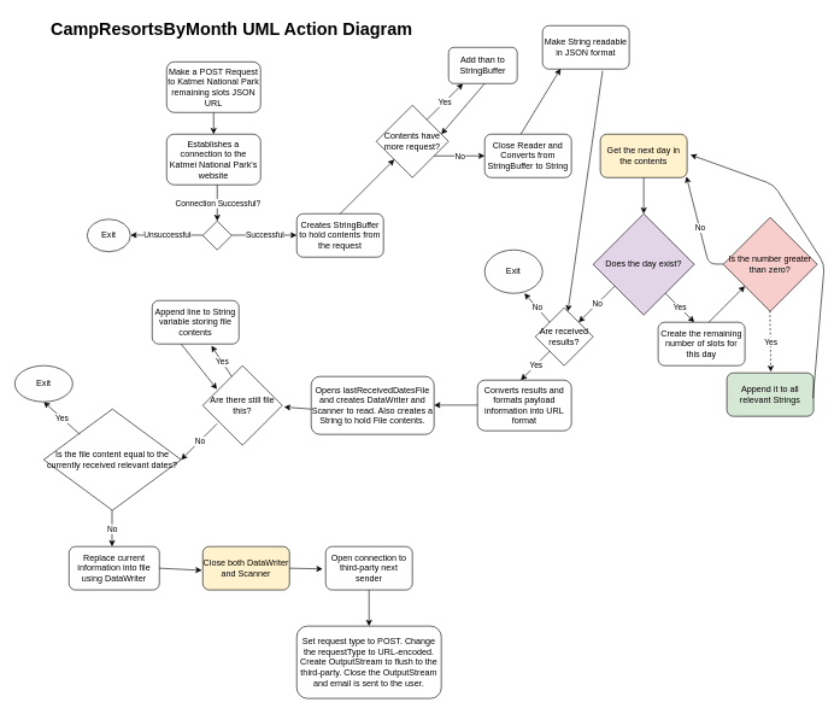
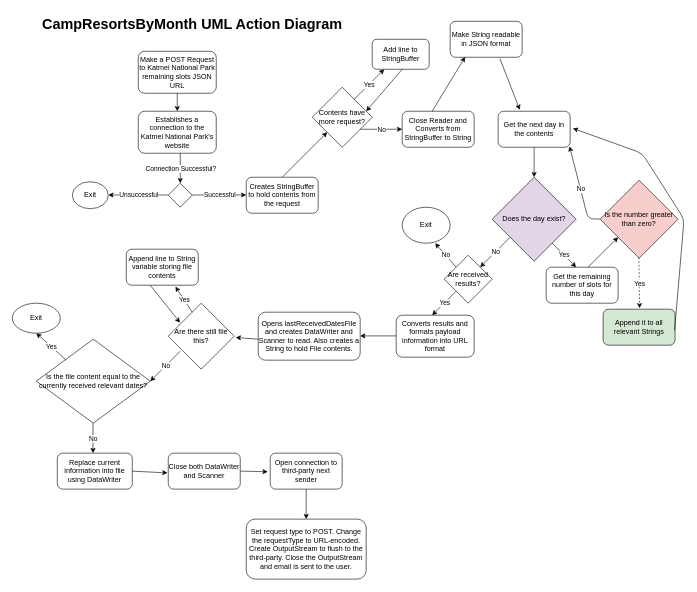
- <mxCell id="20" value="Add than to StringBuffer" style="rounded=1;whiteSpace=wrap;html=1;" parent="1" vertex="1"><mxGeometry x="620" y="65" width="95" height="50" as="geometry" /></mxCell>
+ <mxCell id="20" value="Add line to StringBuffer" style="rounded=1;whiteSpace=wrap;html=1;" parent="1" vertex="1"><mxGeometry x="620" y="65" width="95" height="50" as="geometry" /></mxCell>
- <mxCell id="24" value="Get the next day in the contents" style="rounded=1;whiteSpace=wrap;html=1;fillColor=#fff2cc;" parent="1" vertex="1"><mxGeometry x="830" y="185" width="120" height="60" as="geometry" /></mxCell>
+ <mxCell id="24" value="Get the next day in the contents" style="rounded=1;whiteSpace=wrap;html=1;" parent="1" vertex="1"><mxGeometry x="830" y="185" width="120" height="60" as="geometry" /></mxCell>
- <mxCell id="72" value="" style="endArrow=classic;html=1;exitX=0.692;exitY=1.042;exitDx=0;exitDy=0;exitPerimeter=0;" edge="1" parent="1" source="70" target="38"><mxGeometry width="50" height="50" relative="1" as="geometry"><mxPoint x="830" y="175" as="sourcePoint" /><mxPoint x="880" y="125" as="targetPoint" /></mxGeometry></mxCell>
+ <mxCell id="72" value="" style="endArrow=classic;html=1;entryX=0.3;entryY=-0.042;entryDx=0;entryDy=0;entryPerimeter=0;exitX=0.692;exitY=1.042;exitDx=0;exitDy=0;exitPerimeter=0;" edge="1" parent="1" source="70" target="24"><mxGeometry width="50" height="50" relative="1" as="geometry"><mxPoint x="830" y="175" as="sourcePoint" /><mxPoint x="880" y="125" as="targetPoint" /></mxGeometry></mxCell>
- <mxCell id="29" value="Create the remaining number of slots for this day" style="rounded=1;whiteSpace=wrap;html=1;" parent="1" vertex="1"><mxGeometry x="910" y="445" width="120" height="60" as="geometry" /></mxCell>
+ <mxCell id="29" value="Get the remaining number of slots for this day" style="rounded=1;whiteSpace=wrap;html=1;" parent="1" vertex="1"><mxGeometry x="910" y="445" width="120" height="60" as="geometry" /></mxCell>
- <mxCell id="62" value="Close both DataWriter and Scanner" style="rounded=1;whiteSpace=wrap;html=1;fillColor=#fff2cc;" parent="1" vertex="1"><mxGeometry x="280" y="755" width="120" height="60" as="geometry" /></mxCell>
+ <mxCell id="62" value="Close both DataWriter and Scanner" style="rounded=1;whiteSpace=wrap;html=1;" parent="1" vertex="1"><mxGeometry x="280" y="755" width="120" height="60" as="geometry" /></mxCell>
